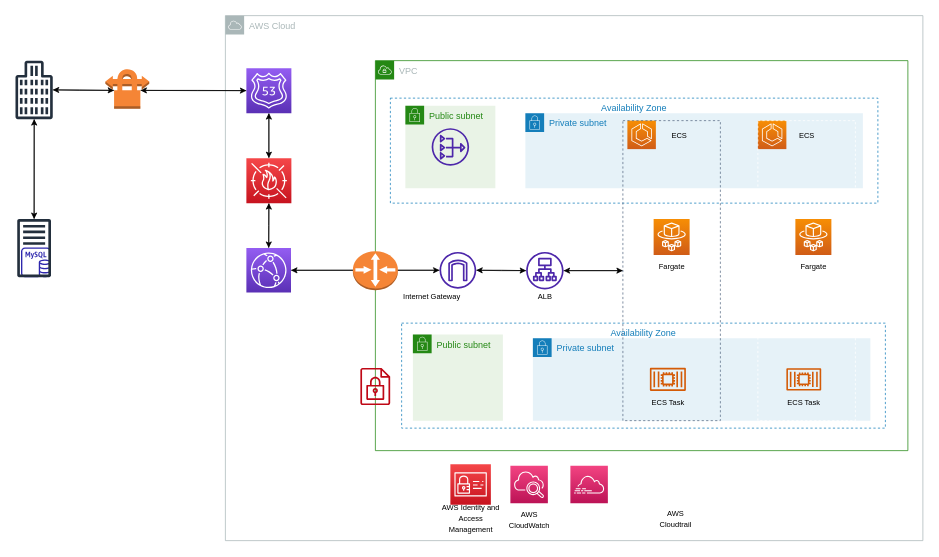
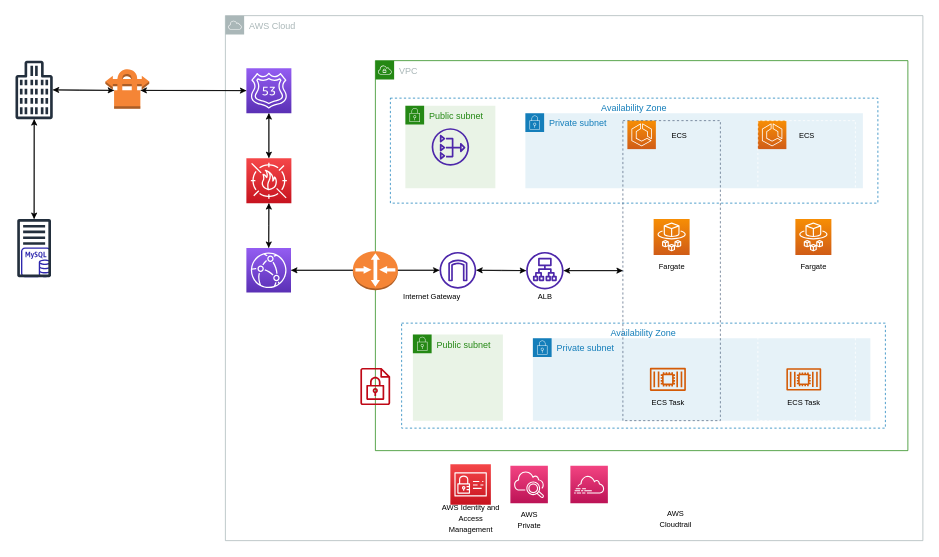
- <mxCell id="59" value="&lt;font style=&quot;font-size: 10px;&quot;&gt;AWS &lt;br style=&quot;&quot;&gt;CloudWatch&lt;/font&gt;" style="text;html=1;align=center;verticalAlign=middle;resizable=0;points=[];autosize=1;strokeColor=none;fillColor=none;" vertex="1" parent="1"><mxGeometry x="665" y="672" width="80" height="40" as="geometry" /></mxCell>
+ <mxCell id="59" value="&lt;font style=&quot;font-size: 10px;&quot;&gt;AWS &lt;br style=&quot;&quot;&gt;Private&lt;/font&gt;" style="text;html=1;align=center;verticalAlign=middle;resizable=0;points=[];autosize=1;strokeColor=none;fillColor=none;" vertex="1" parent="1"><mxGeometry x="665" y="672" width="80" height="40" as="geometry" /></mxCell>
